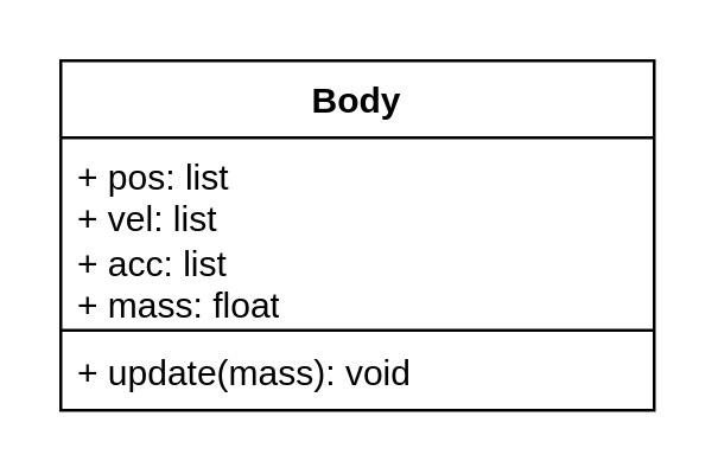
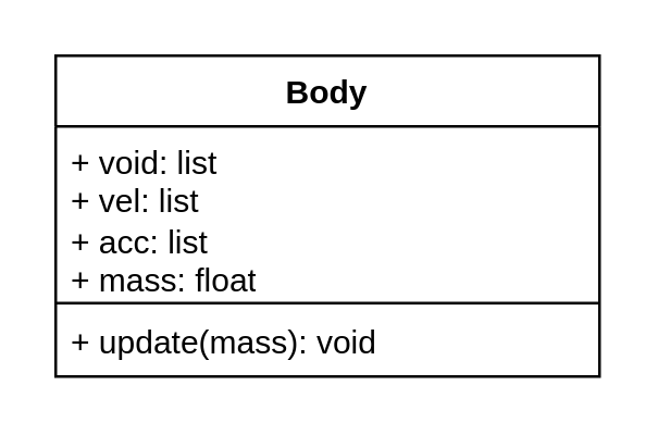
- <mxCell id="3" value="&lt;div&gt;&lt;div&gt;+ pos: list&lt;/div&gt;&lt;div&gt;+ vel: list&lt;/div&gt;&lt;div&gt;+ acc: list&lt;/div&gt;&lt;div&gt;+ mass: float&lt;/div&gt;&lt;/div&gt;" style="text;strokeColor=none;fillColor=none;align=left;verticalAlign=top;spacingLeft=4;spacingRight=4;overflow=hidden;rotatable=0;points=[[0,0.5],[1,0.5]];portConstraint=eastwest;whiteSpace=wrap;html=1;" vertex="1" parent="2"><mxGeometry y="26" width="200" height="64" as="geometry" /></mxCell>
+ <mxCell id="3" value="&lt;div&gt;&lt;div&gt;+ void: list&lt;/div&gt;&lt;div&gt;+ vel: list&lt;/div&gt;&lt;div&gt;+ acc: list&lt;/div&gt;&lt;div&gt;+ mass: float&lt;/div&gt;&lt;/div&gt;" style="text;strokeColor=none;fillColor=none;align=left;verticalAlign=top;spacingLeft=4;spacingRight=4;overflow=hidden;rotatable=0;points=[[0,0.5],[1,0.5]];portConstraint=eastwest;whiteSpace=wrap;html=1;" vertex="1" parent="2"><mxGeometry y="26" width="200" height="64" as="geometry" /></mxCell>
